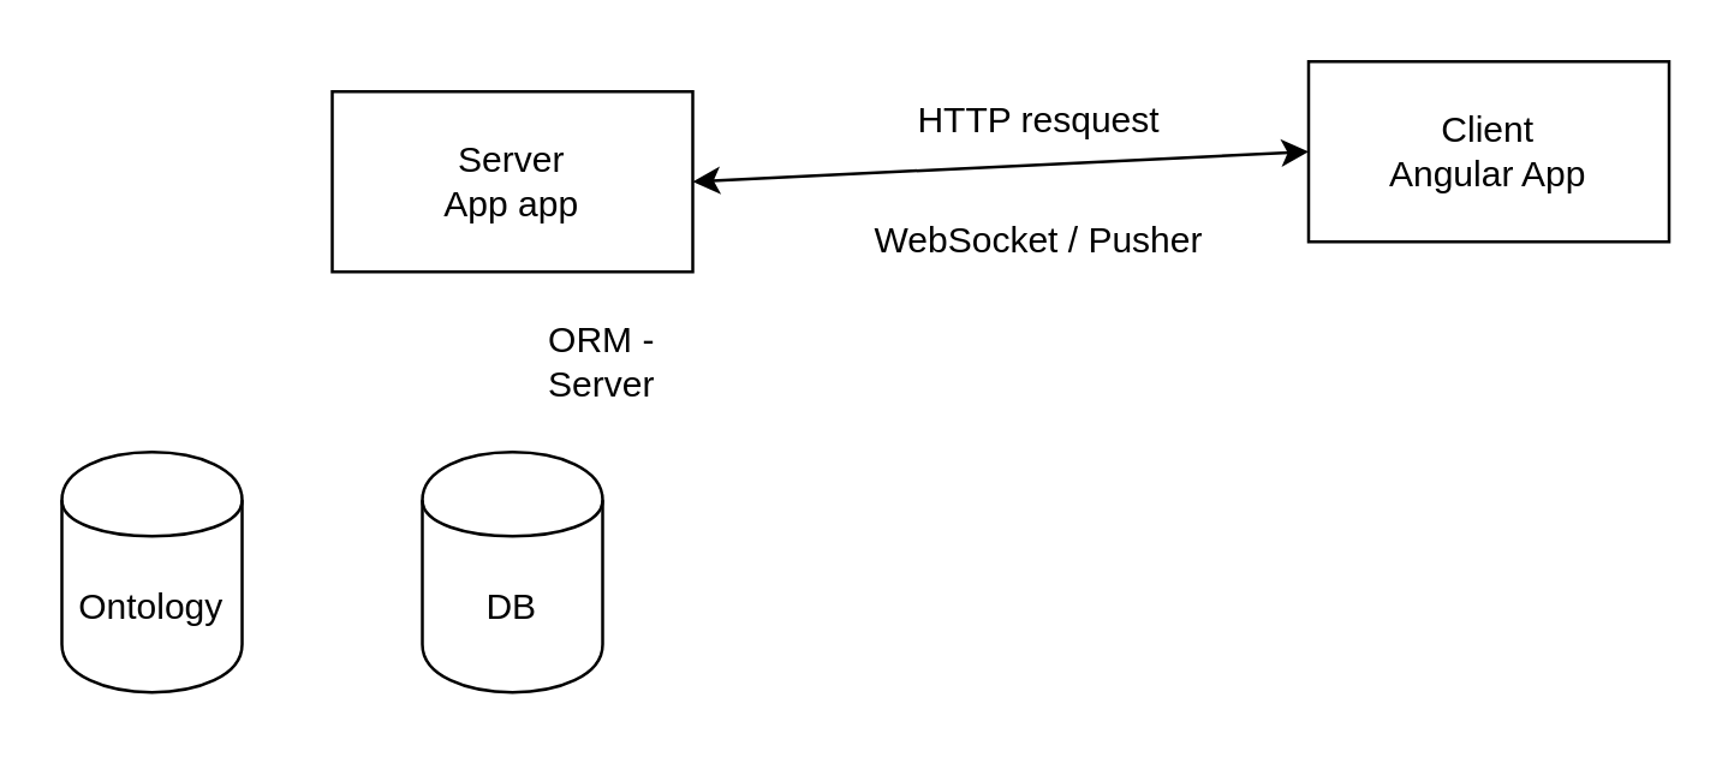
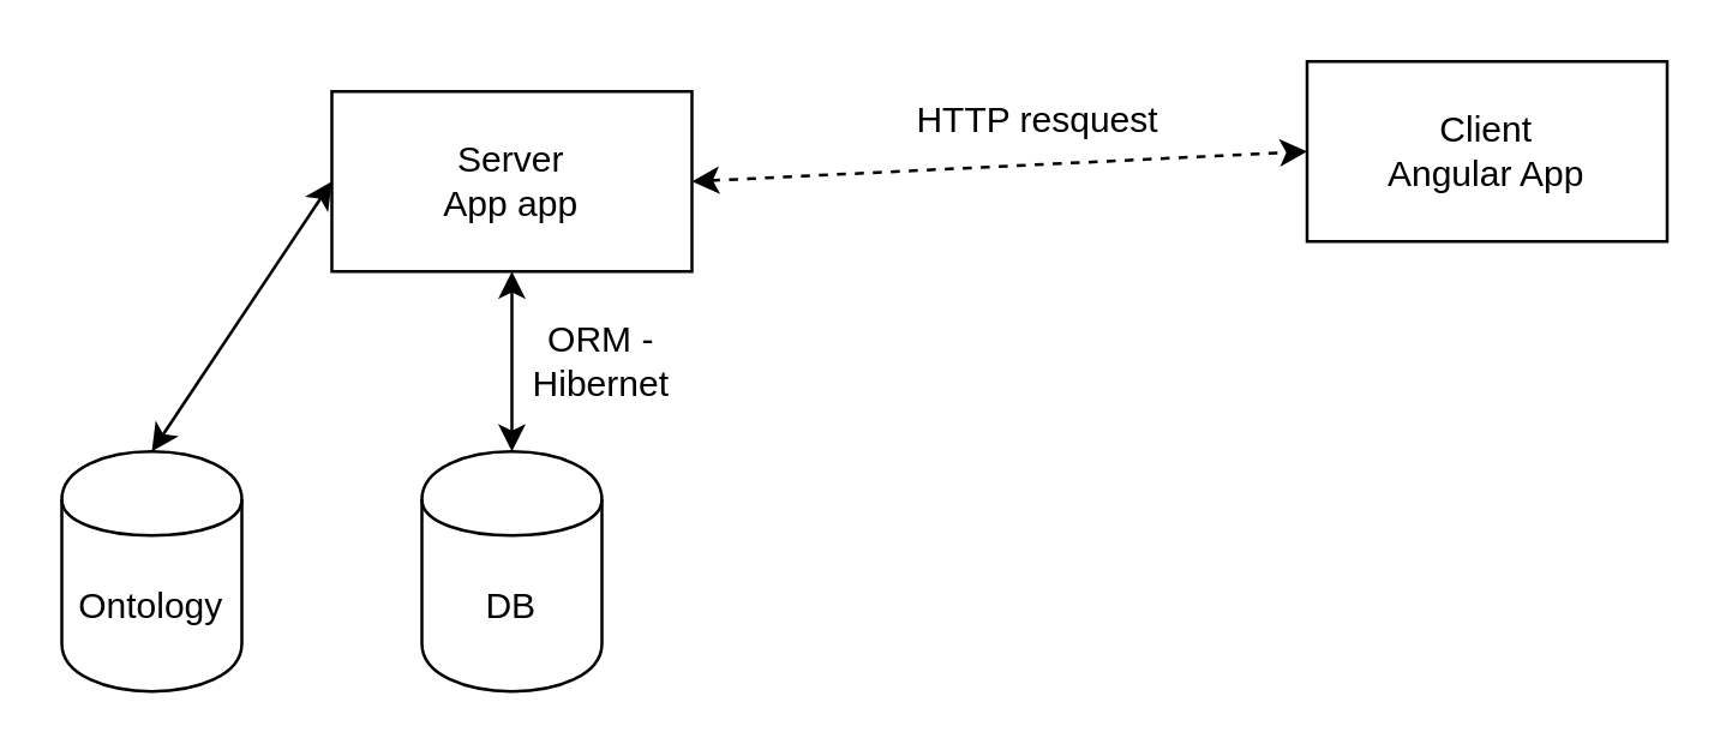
- <mxCell id="4" value="" style="endArrow=classic;startArrow=classic;html=1;entryX=0;entryY=0.5;entryDx=0;entryDy=0;exitX=1;exitY=0.5;exitDx=0;exitDy=0;" edge="1" parent="1" source="2" target="3"><mxGeometry width="50" height="50" relative="1" as="geometry"><mxPoint x="370" y="180" as="sourcePoint" /><mxPoint x="420" y="130" as="targetPoint" /></mxGeometry></mxCell>
+ <mxCell id="4" value="" style="endArrow=classic;startArrow=classic;html=1;entryX=0;entryY=0.5;entryDx=0;entryDy=0;exitX=1;exitY=0.5;exitDx=0;exitDy=0;dashed=1;" edge="1" parent="1" source="2" target="3"><mxGeometry width="50" height="50" relative="1" as="geometry"><mxPoint x="370" y="180" as="sourcePoint" /><mxPoint x="420" y="130" as="targetPoint" /></mxGeometry></mxCell>
- <mxCell id="6" value="WebSocket / Pusher" style="text;html=1;align=center;verticalAlign=middle;resizable=0;points=[];autosize=1;" vertex="1" parent="1"><mxGeometry x="285" y="70" width="120" height="20" as="geometry" /></mxCell>
+ <mxCell id="10" value="" style="endArrow=classic;startArrow=classic;html=1;entryX=0;entryY=0.5;entryDx=0;entryDy=0;exitX=0.5;exitY=0;exitDx=0;exitDy=0;" edge="1" parent="1" source="9" target="2"><mxGeometry width="50" height="50" relative="1" as="geometry"><mxPoint x="370" y="180" as="sourcePoint" /><mxPoint x="420" y="130" as="targetPoint" /></mxGeometry></mxCell>
+ <mxCell id="8" value="" style="endArrow=classic;startArrow=classic;html=1;entryX=0.5;entryY=1;entryDx=0;entryDy=0;exitX=0.5;exitY=0;exitDx=0;exitDy=0;" edge="1" parent="1" source="7" target="2"><mxGeometry width="50" height="50" relative="1" as="geometry"><mxPoint x="370" y="180" as="sourcePoint" /><mxPoint x="420" y="130" as="targetPoint" /></mxGeometry></mxCell>
- <mxCell id="11" value="ORM - Server" style="text;html=1;strokeColor=none;fillColor=none;align=center;verticalAlign=middle;whiteSpace=wrap;rounded=0;" vertex="1" parent="1"><mxGeometry x="180" y="110" width="40" height="20" as="geometry" /></mxCell>
+ <mxCell id="11" value="ORM - Hibernet" style="text;html=1;strokeColor=none;fillColor=none;align=center;verticalAlign=middle;whiteSpace=wrap;rounded=0;" vertex="1" parent="1"><mxGeometry x="180" y="110" width="40" height="20" as="geometry" /></mxCell>
